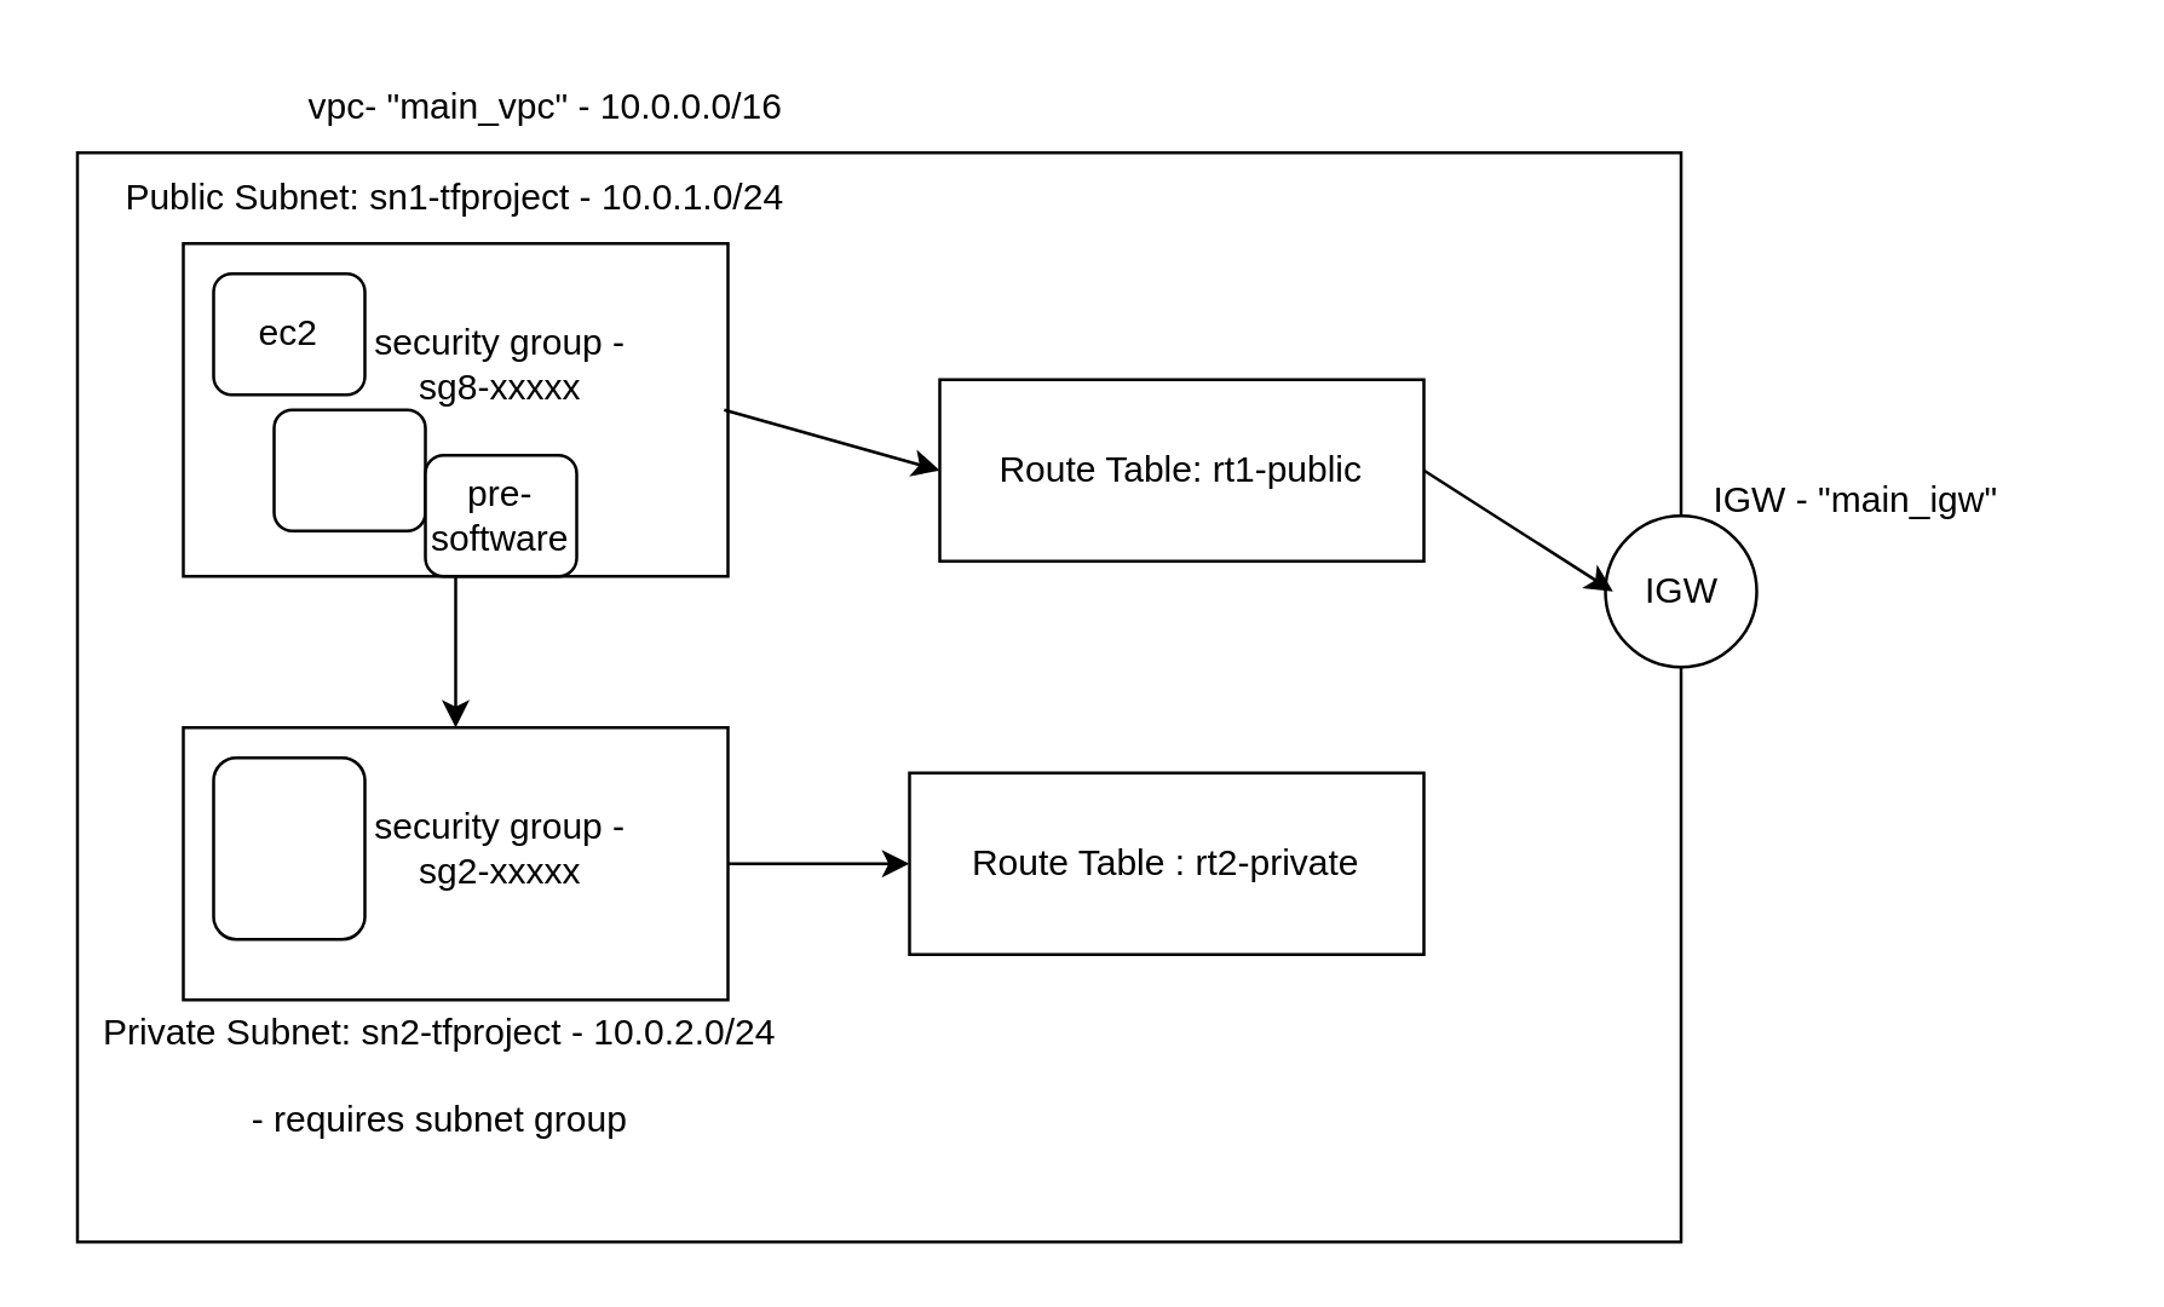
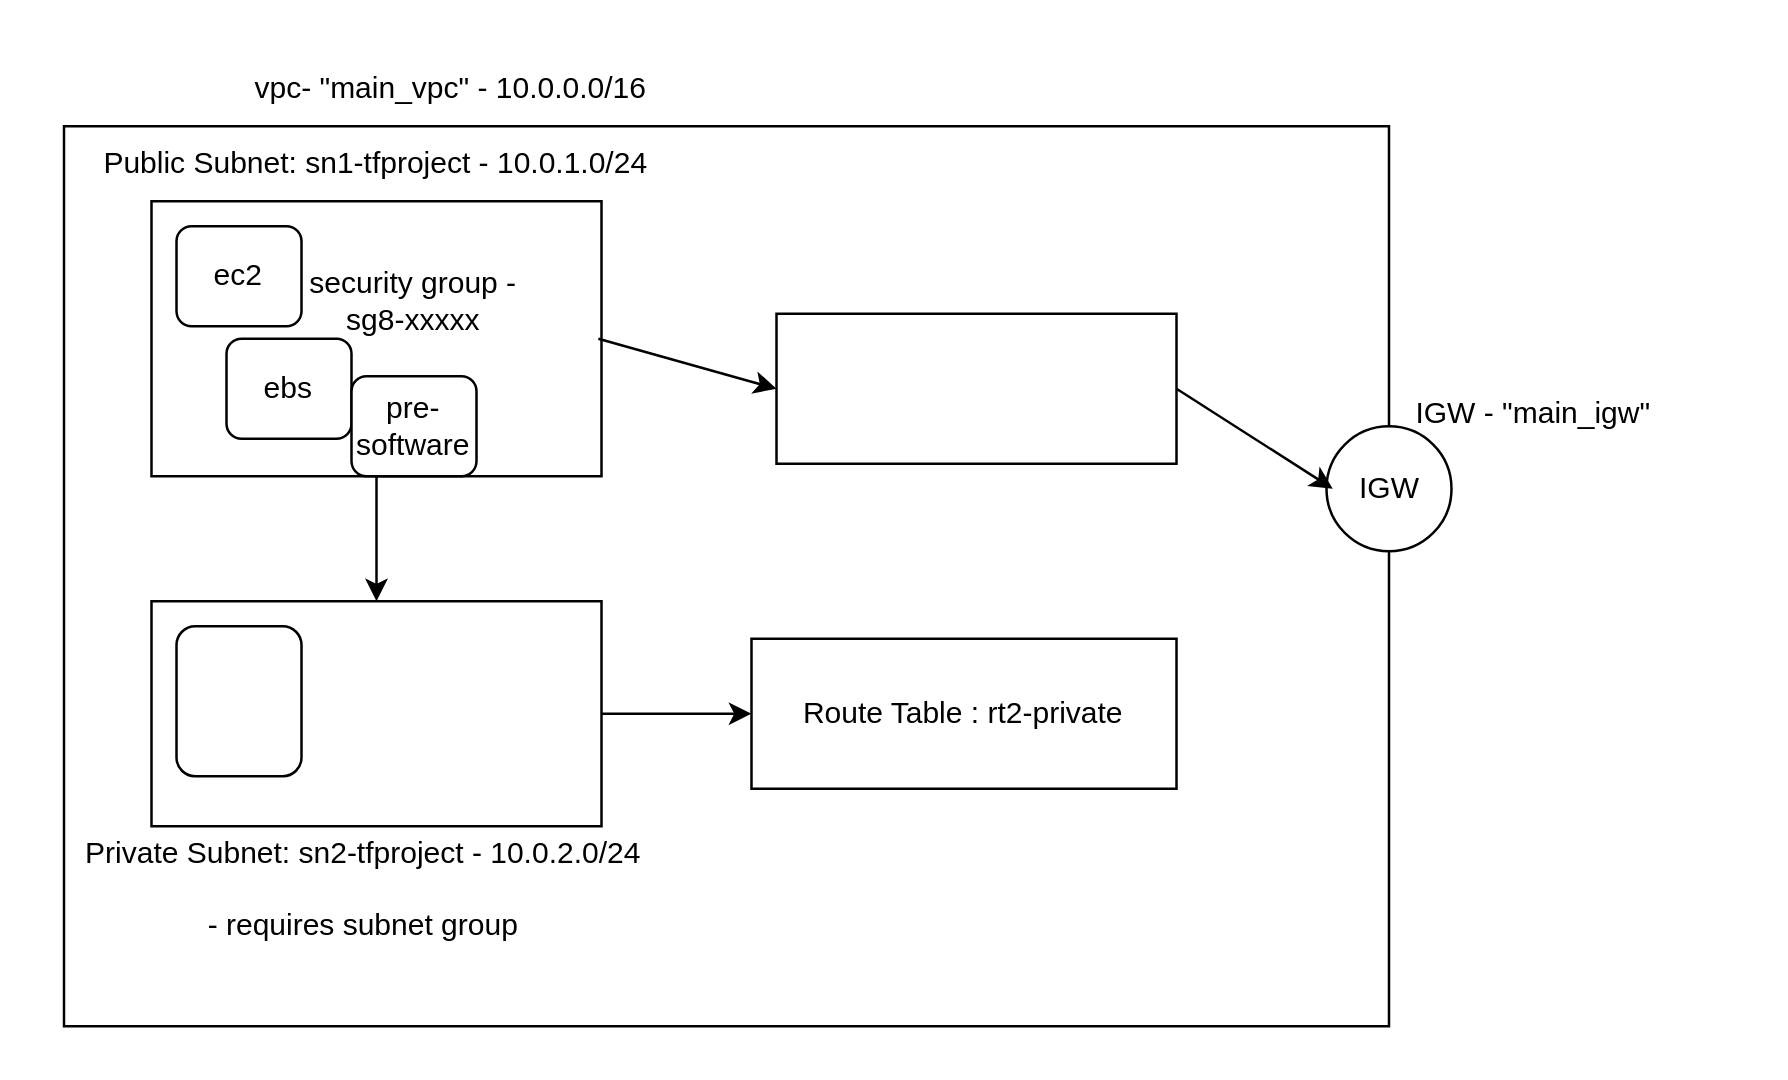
+ <mxCell id="14" value="ebs" style="text;html=1;align=center;verticalAlign=middle;whiteSpace=wrap;rounded=0;" vertex="1" parent="1"><mxGeometry x="100" y="140" width="30" height="30" as="geometry" /></mxCell>
- <mxCell id="18" value="Route Table: rt1-public" style="text;html=1;align=center;verticalAlign=middle;whiteSpace=wrap;rounded=0;" vertex="1" parent="1"><mxGeometry x="320" y="140" width="140" height="30" as="geometry" /></mxCell>
- <mxCell id="12" value="security group -sg2-xxxxx" style="text;html=1;align=center;verticalAlign=middle;whiteSpace=wrap;rounded=0;" vertex="1" parent="1"><mxGeometry x="120" y="265" width="90" height="30" as="geometry" /></mxCell>
